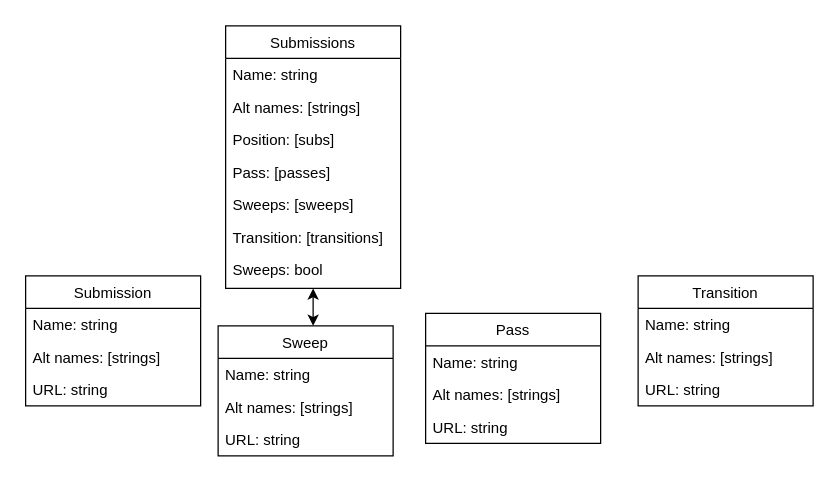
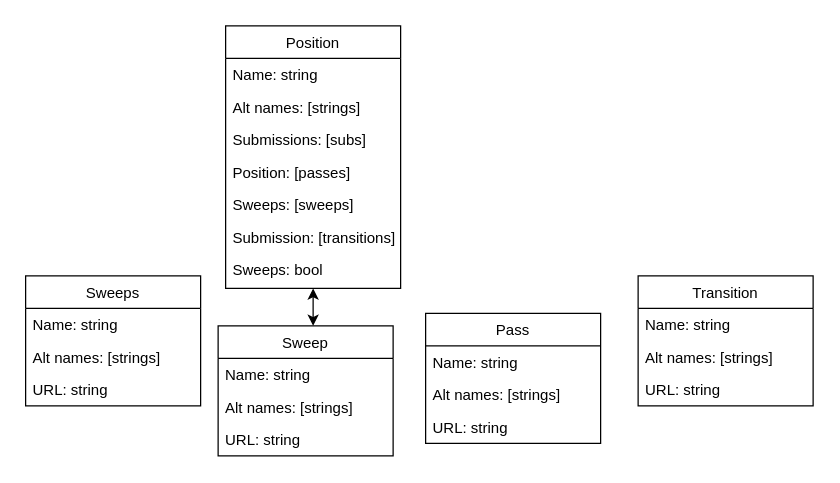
- <mxCell id="2" value="Submissions" style="swimlane;fontStyle=0;childLayout=stackLayout;horizontal=1;startSize=26;fillColor=none;horizontalStack=0;resizeParent=1;resizeParentMax=0;resizeLast=0;collapsible=1;marginBottom=0;" vertex="1" parent="1"><mxGeometry x="180" y="20" width="140" height="210" as="geometry" /></mxCell>
+ <mxCell id="2" value="Position" style="swimlane;fontStyle=0;childLayout=stackLayout;horizontal=1;startSize=26;fillColor=none;horizontalStack=0;resizeParent=1;resizeParentMax=0;resizeLast=0;collapsible=1;marginBottom=0;" vertex="1" parent="1"><mxGeometry x="180" y="20" width="140" height="210" as="geometry" /></mxCell>
- <mxCell id="5" value="Position: [subs]&#10;" style="text;strokeColor=none;fillColor=none;align=left;verticalAlign=top;spacingLeft=4;spacingRight=4;overflow=hidden;rotatable=0;points=[[0,0.5],[1,0.5]];portConstraint=eastwest;" vertex="1" parent="2"><mxGeometry y="78" width="140" height="26" as="geometry" /></mxCell>
+ <mxCell id="5" value="Submissions: [subs]&#10;" style="text;strokeColor=none;fillColor=none;align=left;verticalAlign=top;spacingLeft=4;spacingRight=4;overflow=hidden;rotatable=0;points=[[0,0.5],[1,0.5]];portConstraint=eastwest;" vertex="1" parent="2"><mxGeometry y="78" width="140" height="26" as="geometry" /></mxCell>
- <mxCell id="6" value="Pass: [passes]" style="text;strokeColor=none;fillColor=none;align=left;verticalAlign=top;spacingLeft=4;spacingRight=4;overflow=hidden;rotatable=0;points=[[0,0.5],[1,0.5]];portConstraint=eastwest;" vertex="1" parent="2"><mxGeometry y="104" width="140" height="26" as="geometry" /></mxCell>
+ <mxCell id="6" value="Position: [passes]" style="text;strokeColor=none;fillColor=none;align=left;verticalAlign=top;spacingLeft=4;spacingRight=4;overflow=hidden;rotatable=0;points=[[0,0.5],[1,0.5]];portConstraint=eastwest;" vertex="1" parent="2"><mxGeometry y="104" width="140" height="26" as="geometry" /></mxCell>
- <mxCell id="8" value="Transition: [transitions]" style="text;strokeColor=none;fillColor=none;align=left;verticalAlign=top;spacingLeft=4;spacingRight=4;overflow=hidden;rotatable=0;points=[[0,0.5],[1,0.5]];portConstraint=eastwest;" vertex="1" parent="2"><mxGeometry y="156" width="140" height="26" as="geometry" /></mxCell>
+ <mxCell id="8" value="Submission: [transitions]" style="text;strokeColor=none;fillColor=none;align=left;verticalAlign=top;spacingLeft=4;spacingRight=4;overflow=hidden;rotatable=0;points=[[0,0.5],[1,0.5]];portConstraint=eastwest;" vertex="1" parent="2"><mxGeometry y="156" width="140" height="26" as="geometry" /></mxCell>
- <mxCell id="10" value="Submission" style="swimlane;fontStyle=0;childLayout=stackLayout;horizontal=1;startSize=26;fillColor=none;horizontalStack=0;resizeParent=1;resizeParentMax=0;resizeLast=0;collapsible=1;marginBottom=0;" vertex="1" parent="1"><mxGeometry x="20" y="220" width="140" height="104" as="geometry" /></mxCell>
+ <mxCell id="10" value="Sweeps" style="swimlane;fontStyle=0;childLayout=stackLayout;horizontal=1;startSize=26;fillColor=none;horizontalStack=0;resizeParent=1;resizeParentMax=0;resizeLast=0;collapsible=1;marginBottom=0;" vertex="1" parent="1"><mxGeometry x="20" y="220" width="140" height="104" as="geometry" /></mxCell>
